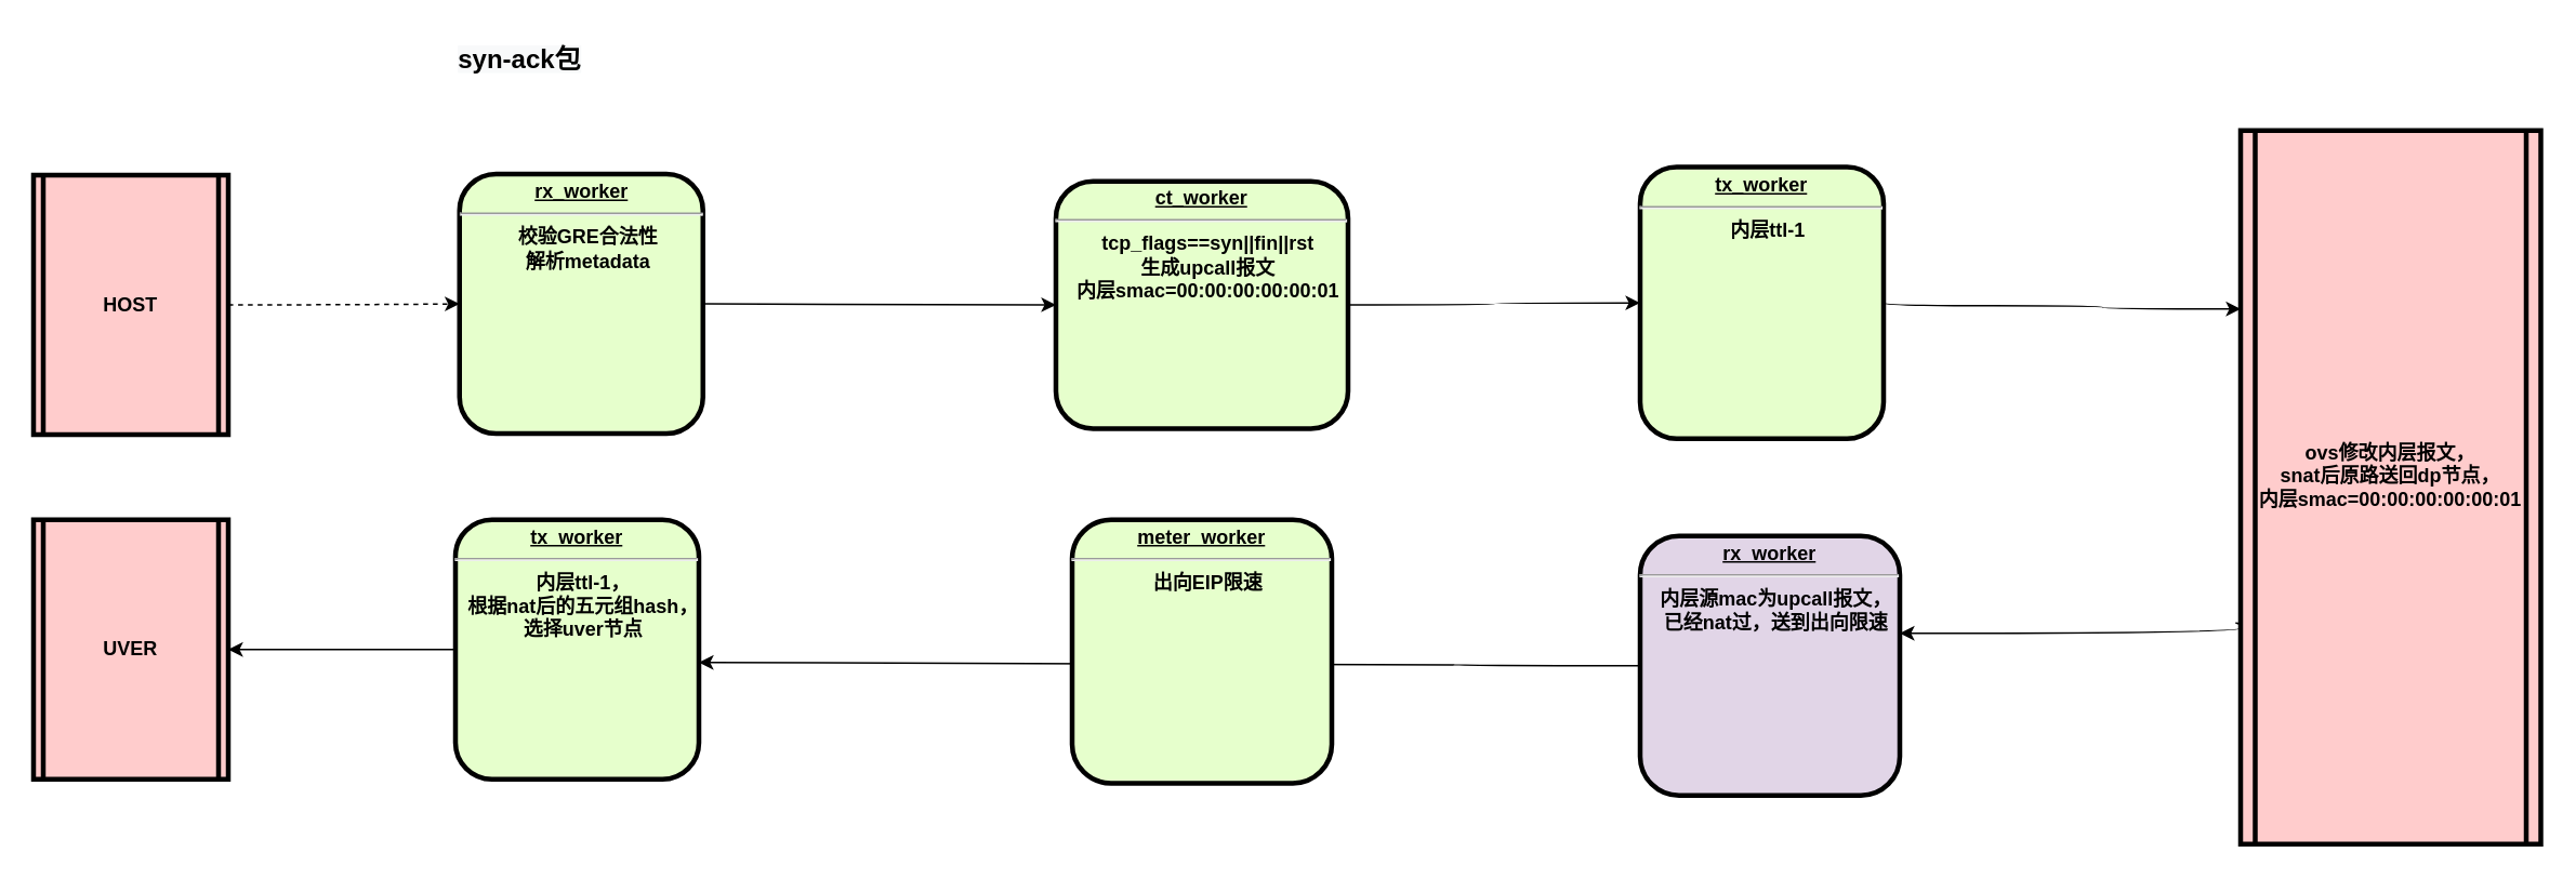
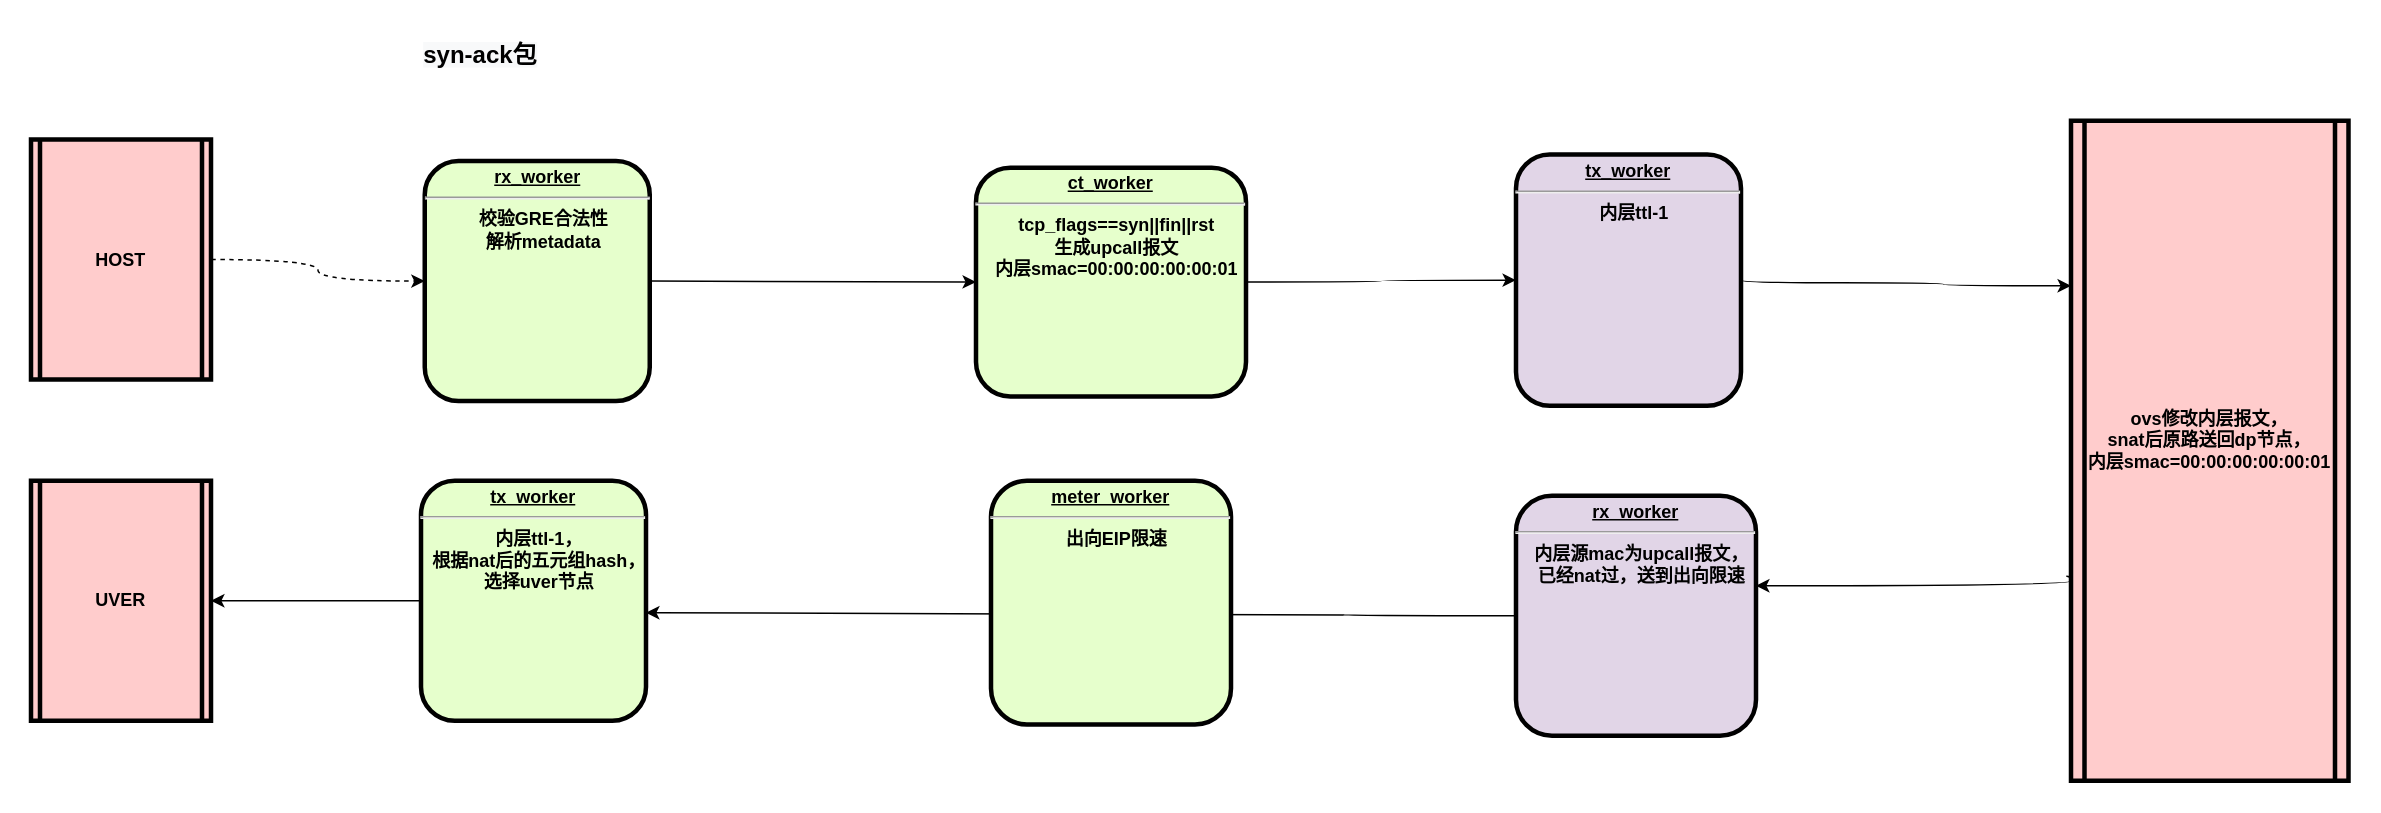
- <mxCell id="5" value="&lt;p style=&quot;margin: 0px ; margin-top: 4px ; text-align: center ; text-decoration: underline&quot;&gt;&lt;strong&gt;tx_worker&lt;/strong&gt;&lt;/p&gt;&lt;hr&gt;&lt;p style=&quot;margin: 0px ; margin-left: 8px&quot;&gt;内层ttl-1&lt;/p&gt;" style="verticalAlign=middle;align=center;overflow=fill;fontSize=12;fontFamily=Helvetica;html=1;rounded=1;fontStyle=1;strokeWidth=3;fillColor=#E6FFCC" parent="1" vertex="1"><mxGeometry x="1010" y="102.5" width="150" height="167.5" as="geometry" /></mxCell>
+ <mxCell id="5" value="&lt;p style=&quot;margin: 0px ; margin-top: 4px ; text-align: center ; text-decoration: underline&quot;&gt;&lt;strong&gt;tx_worker&lt;/strong&gt;&lt;/p&gt;&lt;hr&gt;&lt;p style=&quot;margin: 0px ; margin-left: 8px&quot;&gt;内层ttl-1&lt;/p&gt;" style="verticalAlign=middle;align=center;overflow=fill;fontSize=12;fontFamily=Helvetica;html=1;rounded=1;fontStyle=1;strokeWidth=3;fillColor=#e1d5e7;" parent="1" vertex="1"><mxGeometry x="1010" y="102.5" width="150" height="167.5" as="geometry" /></mxCell>
- <mxCell id="11" value="HOST" style="shape=process;whiteSpace=wrap;align=center;verticalAlign=middle;size=0.048;fontStyle=1;strokeWidth=3;fillColor=#FFCCCC" parent="1" vertex="1"><mxGeometry x="20" y="107.5" width="120" height="160" as="geometry" /></mxCell>
+ <mxCell id="11" value="HOST" style="shape=process;whiteSpace=wrap;align=center;verticalAlign=middle;size=0.048;fontStyle=1;strokeWidth=3;fillColor=#FFCCCC" parent="1" vertex="1"><mxGeometry x="20" y="92.5" width="120" height="160" as="geometry" /></mxCell>
